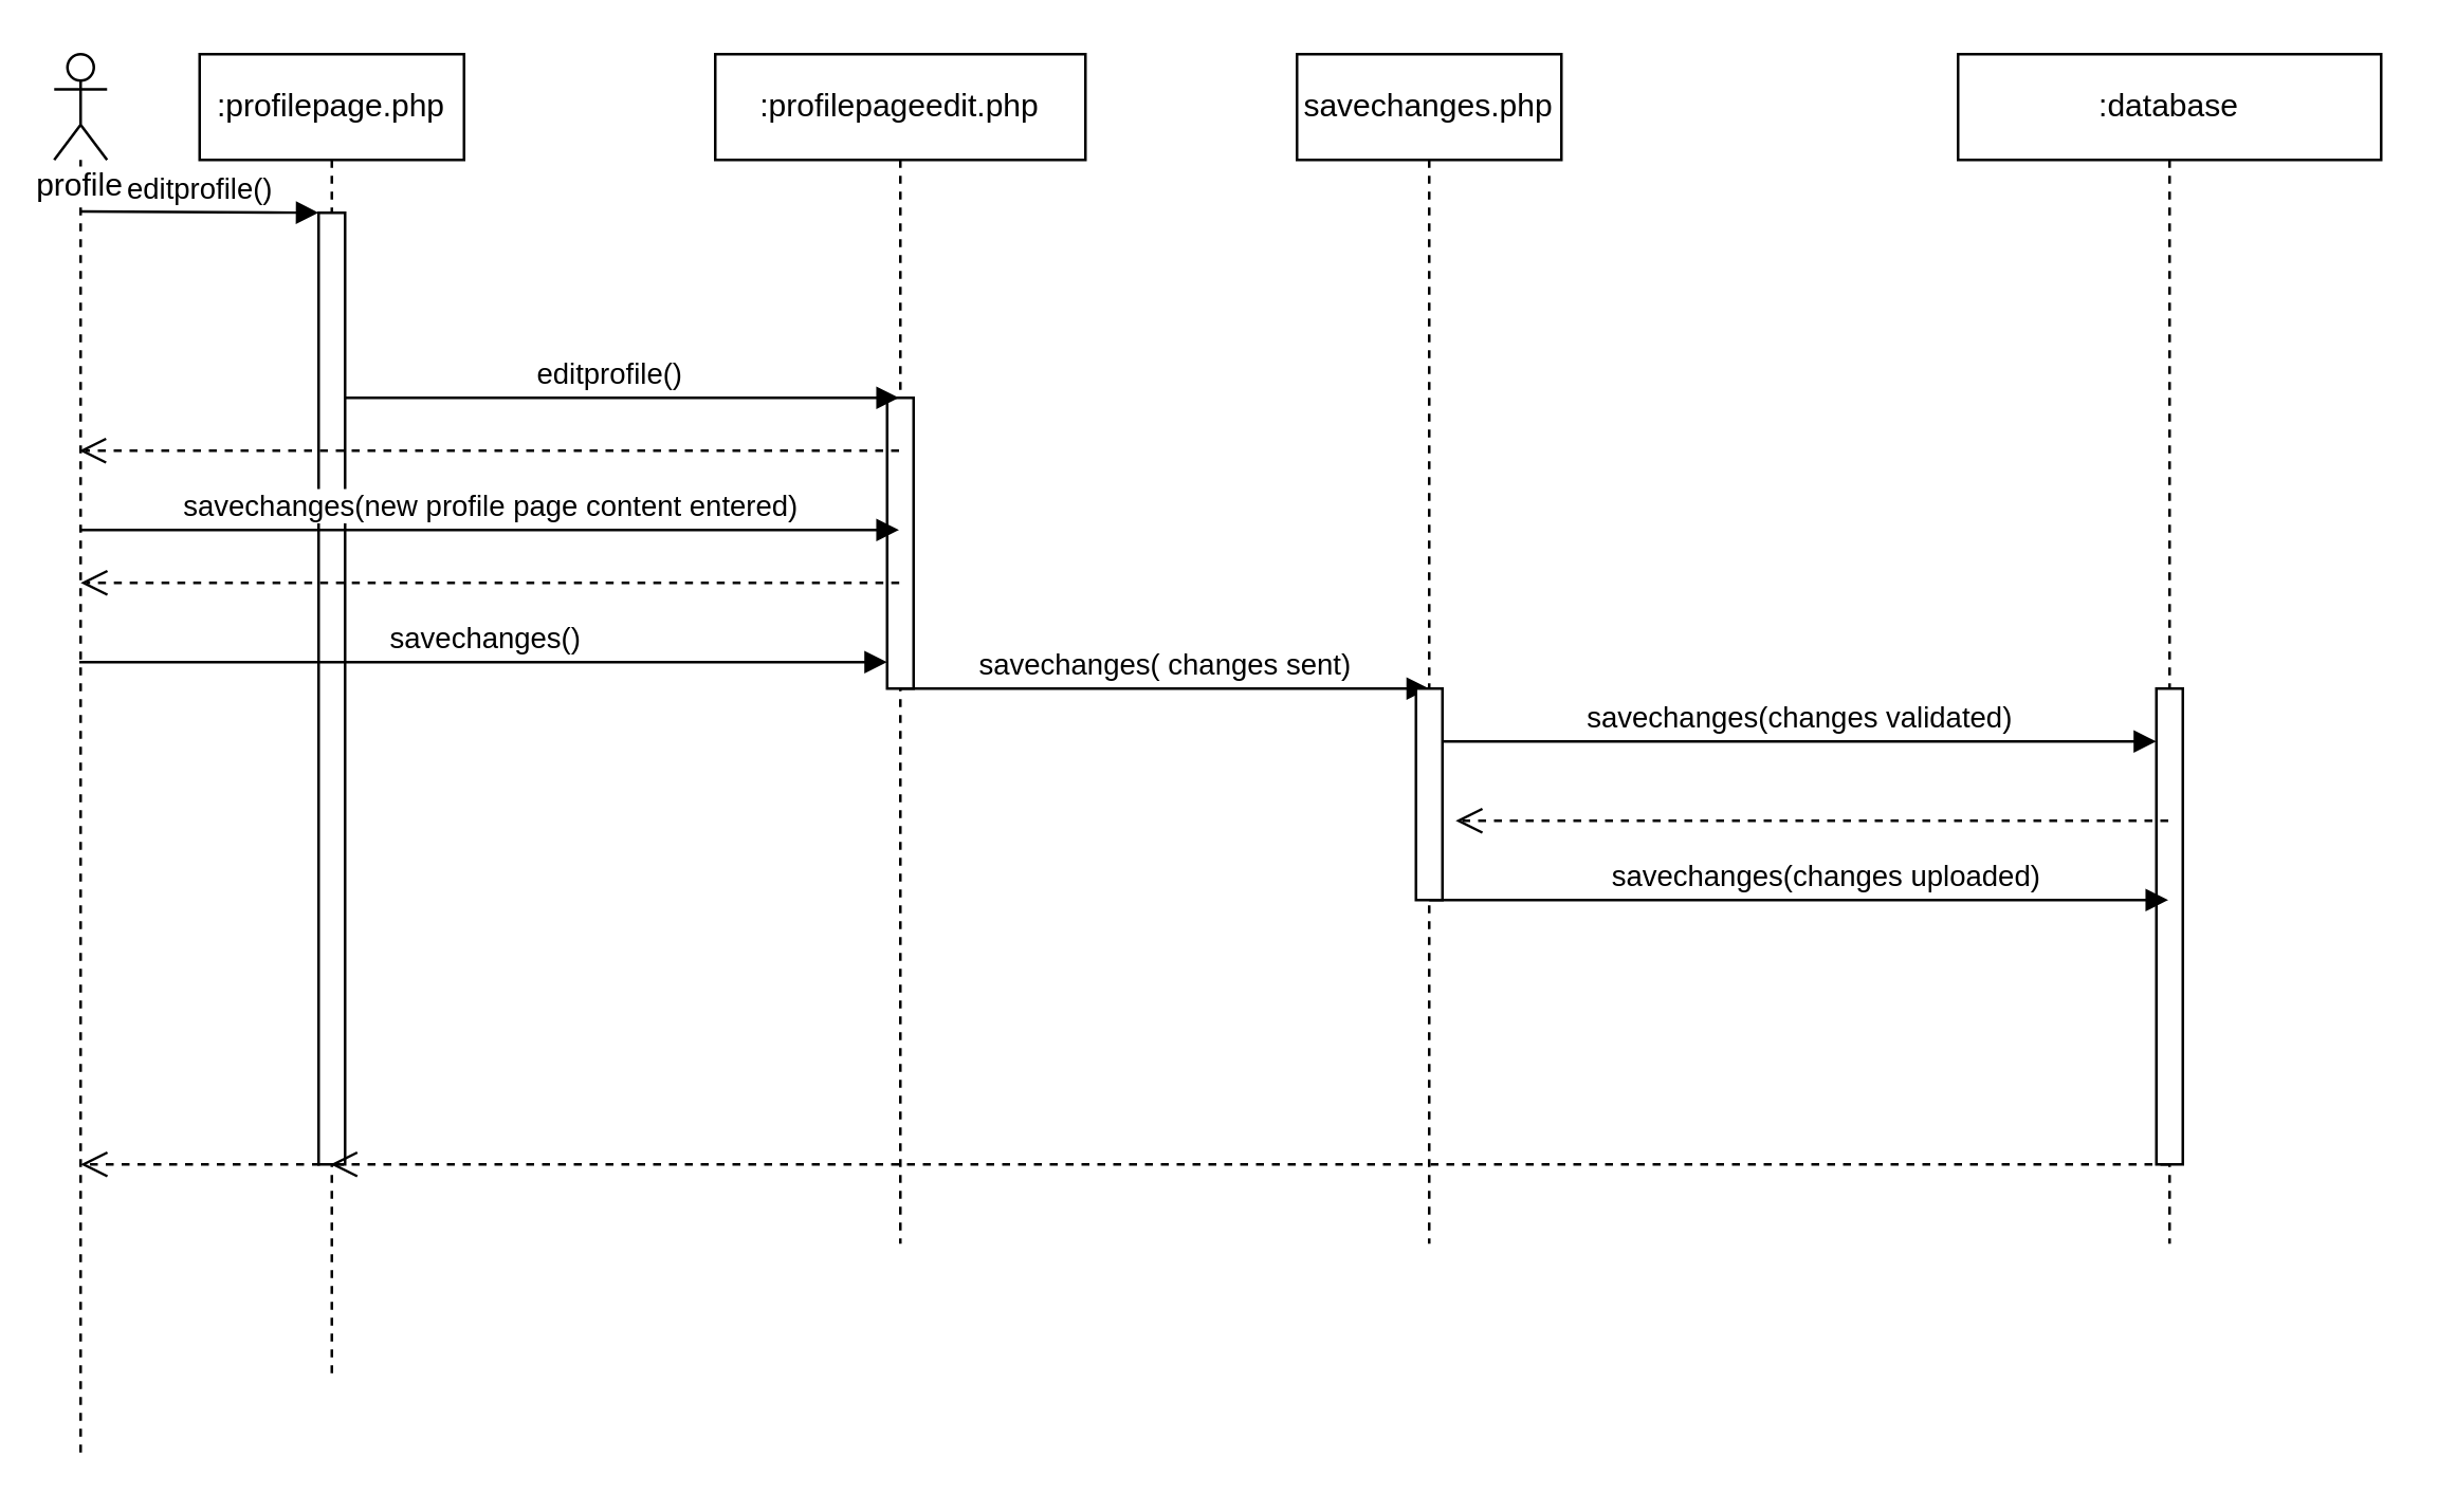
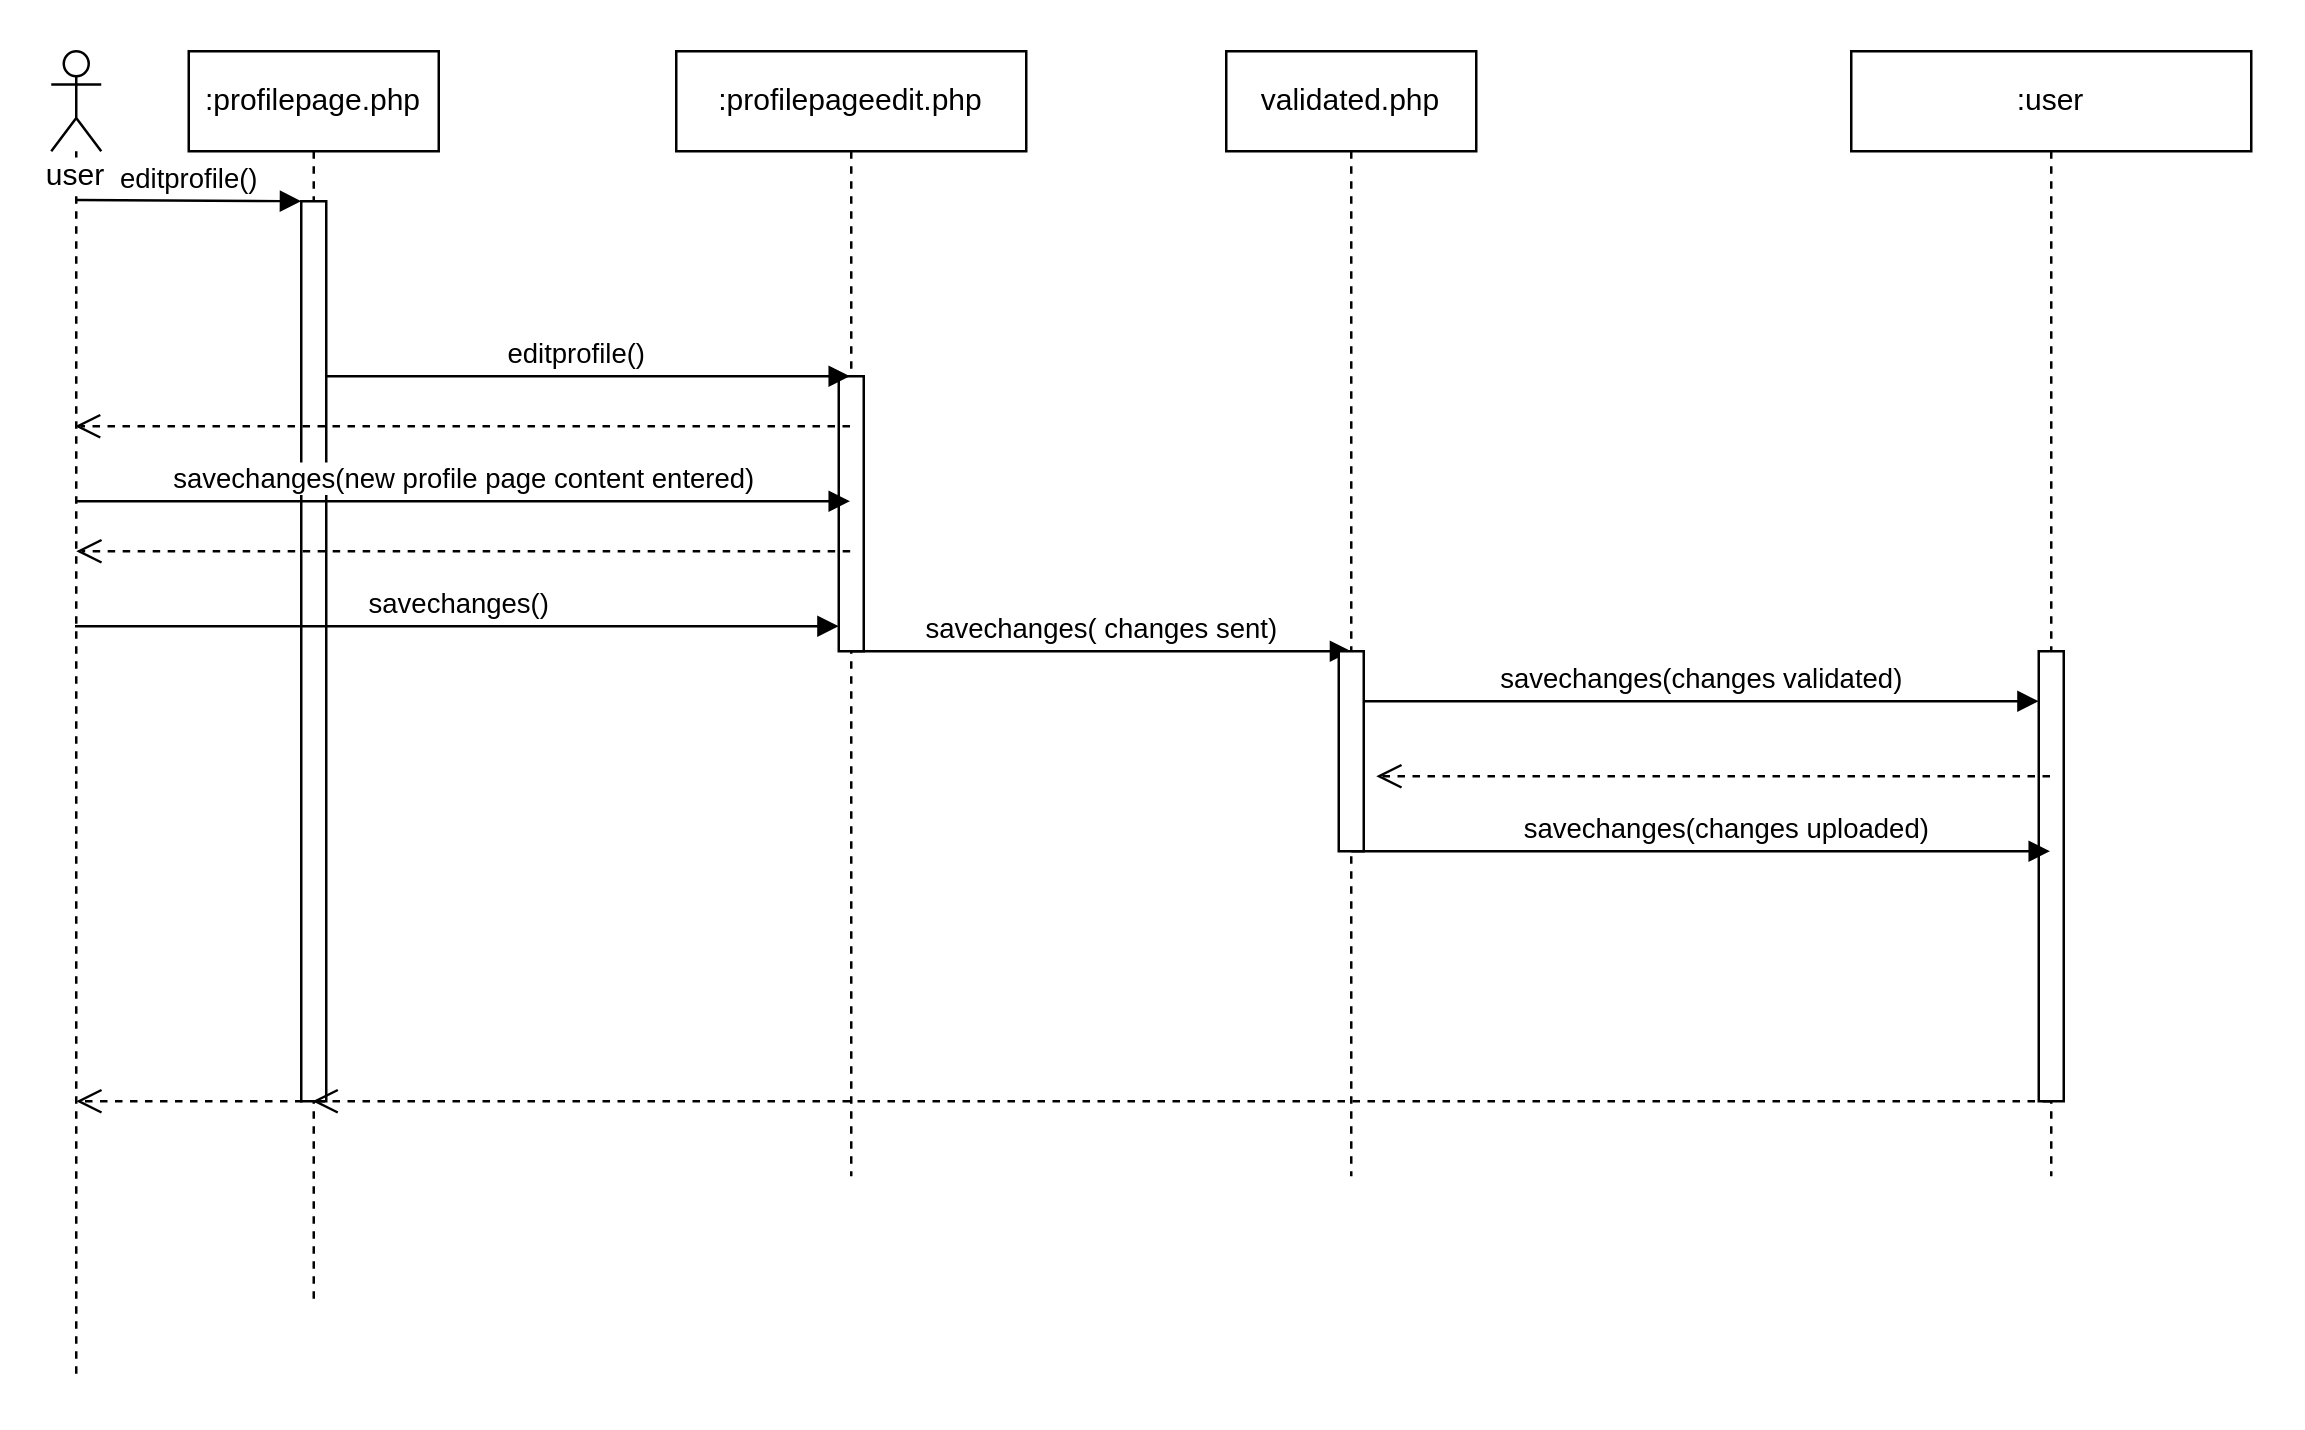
- <mxCell id="12" value="savechanges.php" style="shape=umlLifeline;perimeter=lifelinePerimeter;whiteSpace=wrap;html=1;container=1;collapsible=0;recursiveResize=0;outlineConnect=0;" parent="1" vertex="1"><mxGeometry x="490" y="20" width="100" height="450" as="geometry" /></mxCell>
+ <mxCell id="12" value="validated.php" style="shape=umlLifeline;perimeter=lifelinePerimeter;whiteSpace=wrap;html=1;container=1;collapsible=0;recursiveResize=0;outlineConnect=0;" parent="1" vertex="1"><mxGeometry x="490" y="20" width="100" height="450" as="geometry" /></mxCell>
- <mxCell id="4" value=":database" style="shape=umlLifeline;perimeter=lifelinePerimeter;whiteSpace=wrap;html=1;container=1;collapsible=0;recursiveResize=0;outlineConnect=0;" parent="1" vertex="1"><mxGeometry x="740" y="20" width="160" height="450" as="geometry" /></mxCell>
+ <mxCell id="4" value=":user" style="shape=umlLifeline;perimeter=lifelinePerimeter;whiteSpace=wrap;html=1;container=1;collapsible=0;recursiveResize=0;outlineConnect=0;" parent="1" vertex="1"><mxGeometry x="740" y="20" width="160" height="450" as="geometry" /></mxCell>
- <mxCell id="10" value="profile" style="shape=umlLifeline;participant=umlActor;perimeter=lifelinePerimeter;whiteSpace=wrap;html=1;container=1;collapsible=0;recursiveResize=0;verticalAlign=top;spacingTop=36;labelBackgroundColor=#ffffff;outlineConnect=0;" parent="1" vertex="1"><mxGeometry x="20" y="20" width="20" height="530" as="geometry" /></mxCell>
+ <mxCell id="10" value="user" style="shape=umlLifeline;participant=umlActor;perimeter=lifelinePerimeter;whiteSpace=wrap;html=1;container=1;collapsible=0;recursiveResize=0;verticalAlign=top;spacingTop=36;labelBackgroundColor=#ffffff;outlineConnect=0;" parent="1" vertex="1"><mxGeometry x="20" y="20" width="20" height="530" as="geometry" /></mxCell>
